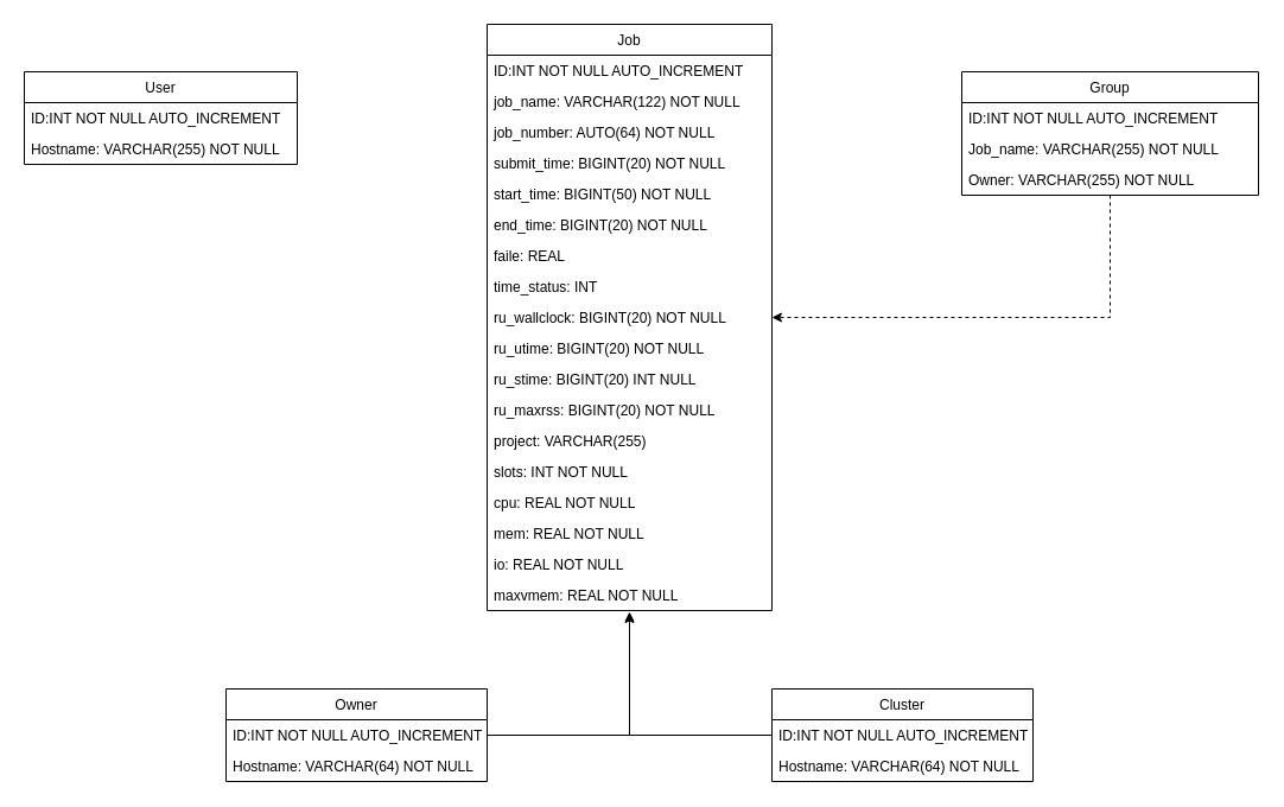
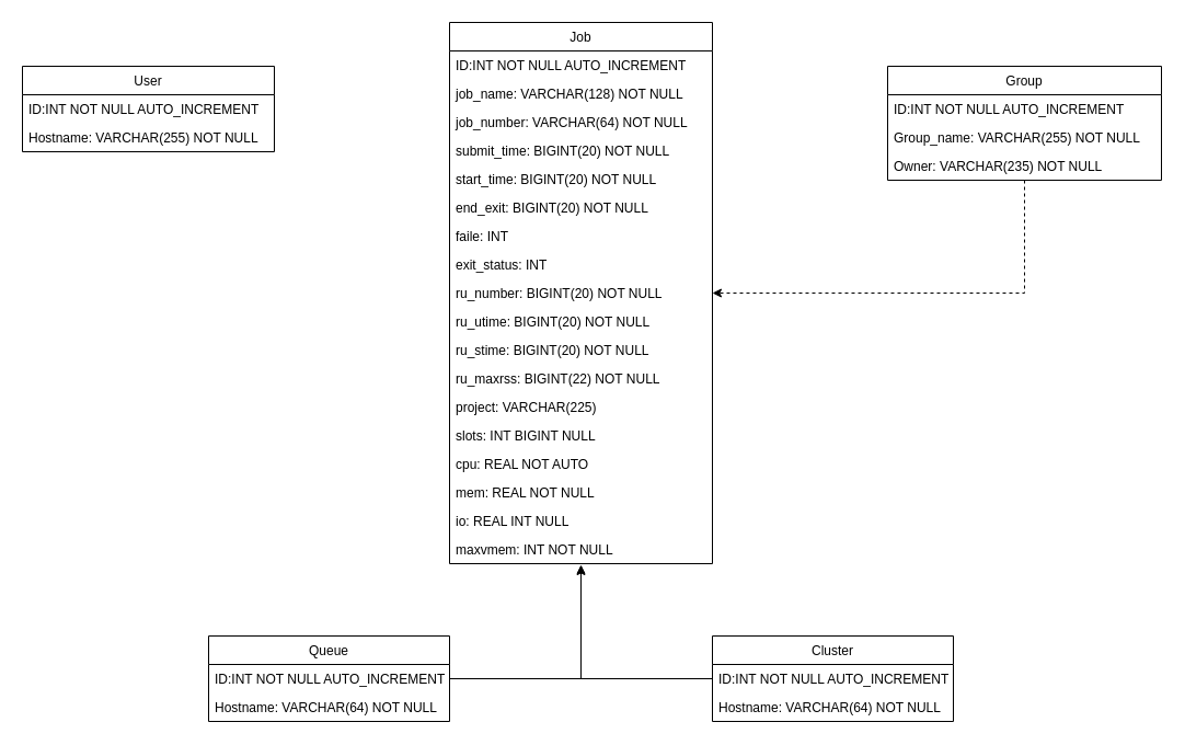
- <mxCell id="4" value="job_name: VARCHAR(122) NOT NULL " style="text;strokeColor=none;fillColor=none;align=left;verticalAlign=top;spacingLeft=4;spacingRight=4;overflow=hidden;rotatable=0;points=[[0,0.5],[1,0.5]];portConstraint=eastwest;" vertex="1" parent="2"><mxGeometry y="52" width="240" height="26" as="geometry" /></mxCell>
+ <mxCell id="4" value="job_name: VARCHAR(128) NOT NULL " style="text;strokeColor=none;fillColor=none;align=left;verticalAlign=top;spacingLeft=4;spacingRight=4;overflow=hidden;rotatable=0;points=[[0,0.5],[1,0.5]];portConstraint=eastwest;" vertex="1" parent="2"><mxGeometry y="52" width="240" height="26" as="geometry" /></mxCell>
- <mxCell id="5" value="job_number: AUTO(64) NOT NULL " style="text;strokeColor=none;fillColor=none;align=left;verticalAlign=top;spacingLeft=4;spacingRight=4;overflow=hidden;rotatable=0;points=[[0,0.5],[1,0.5]];portConstraint=eastwest;" vertex="1" parent="2"><mxGeometry y="78" width="240" height="26" as="geometry" /></mxCell>
+ <mxCell id="5" value="job_number: VARCHAR(64) NOT NULL " style="text;strokeColor=none;fillColor=none;align=left;verticalAlign=top;spacingLeft=4;spacingRight=4;overflow=hidden;rotatable=0;points=[[0,0.5],[1,0.5]];portConstraint=eastwest;" vertex="1" parent="2"><mxGeometry y="78" width="240" height="26" as="geometry" /></mxCell>
- <mxCell id="27" value="Job_name: VARCHAR(255) NOT NULL " style="text;strokeColor=none;fillColor=none;align=left;verticalAlign=top;spacingLeft=4;spacingRight=4;overflow=hidden;rotatable=0;points=[[0,0.5],[1,0.5]];portConstraint=eastwest;" vertex="1" parent="25"><mxGeometry y="52" width="250" height="26" as="geometry" /></mxCell>
+ <mxCell id="27" value="Group_name: VARCHAR(255) NOT NULL " style="text;strokeColor=none;fillColor=none;align=left;verticalAlign=top;spacingLeft=4;spacingRight=4;overflow=hidden;rotatable=0;points=[[0,0.5],[1,0.5]];portConstraint=eastwest;" vertex="1" parent="25"><mxGeometry y="52" width="250" height="26" as="geometry" /></mxCell>
- <mxCell id="28" value="Owner: VARCHAR(255) NOT NULL " style="text;strokeColor=none;fillColor=none;align=left;verticalAlign=top;spacingLeft=4;spacingRight=4;overflow=hidden;rotatable=0;points=[[0,0.5],[1,0.5]];portConstraint=eastwest;" vertex="1" parent="25"><mxGeometry y="78" width="250" height="26" as="geometry" /></mxCell>
+ <mxCell id="28" value="Owner: VARCHAR(235) NOT NULL " style="text;strokeColor=none;fillColor=none;align=left;verticalAlign=top;spacingLeft=4;spacingRight=4;overflow=hidden;rotatable=0;points=[[0,0.5],[1,0.5]];portConstraint=eastwest;" vertex="1" parent="25"><mxGeometry y="78" width="250" height="26" as="geometry" /></mxCell>
- <mxCell id="7" value="start_time: BIGINT(50) NOT NULL " style="text;strokeColor=none;fillColor=none;align=left;verticalAlign=top;spacingLeft=4;spacingRight=4;overflow=hidden;rotatable=0;points=[[0,0.5],[1,0.5]];portConstraint=eastwest;" vertex="1" parent="2"><mxGeometry y="130" width="240" height="26" as="geometry" /></mxCell>
+ <mxCell id="7" value="start_time: BIGINT(20) NOT NULL " style="text;strokeColor=none;fillColor=none;align=left;verticalAlign=top;spacingLeft=4;spacingRight=4;overflow=hidden;rotatable=0;points=[[0,0.5],[1,0.5]];portConstraint=eastwest;" vertex="1" parent="2"><mxGeometry y="130" width="240" height="26" as="geometry" /></mxCell>
- <mxCell id="8" value="end_time: BIGINT(20) NOT NULL " style="text;strokeColor=none;fillColor=none;align=left;verticalAlign=top;spacingLeft=4;spacingRight=4;overflow=hidden;rotatable=0;points=[[0,0.5],[1,0.5]];portConstraint=eastwest;" vertex="1" parent="2"><mxGeometry y="156" width="240" height="26" as="geometry" /></mxCell>
+ <mxCell id="8" value="end_exit: BIGINT(20) NOT NULL " style="text;strokeColor=none;fillColor=none;align=left;verticalAlign=top;spacingLeft=4;spacingRight=4;overflow=hidden;rotatable=0;points=[[0,0.5],[1,0.5]];portConstraint=eastwest;" vertex="1" parent="2"><mxGeometry y="156" width="240" height="26" as="geometry" /></mxCell>
- <mxCell id="9" value="faile: REAL" style="text;strokeColor=none;fillColor=none;align=left;verticalAlign=top;spacingLeft=4;spacingRight=4;overflow=hidden;rotatable=0;points=[[0,0.5],[1,0.5]];portConstraint=eastwest;" vertex="1" parent="2"><mxGeometry y="182" width="240" height="26" as="geometry" /></mxCell>
+ <mxCell id="9" value="faile: INT" style="text;strokeColor=none;fillColor=none;align=left;verticalAlign=top;spacingLeft=4;spacingRight=4;overflow=hidden;rotatable=0;points=[[0,0.5],[1,0.5]];portConstraint=eastwest;" vertex="1" parent="2"><mxGeometry y="182" width="240" height="26" as="geometry" /></mxCell>
- <mxCell id="10" value="time_status: INT " style="text;strokeColor=none;fillColor=none;align=left;verticalAlign=top;spacingLeft=4;spacingRight=4;overflow=hidden;rotatable=0;points=[[0,0.5],[1,0.5]];portConstraint=eastwest;" vertex="1" parent="2"><mxGeometry y="208" width="240" height="26" as="geometry" /></mxCell>
+ <mxCell id="10" value="exit_status: INT " style="text;strokeColor=none;fillColor=none;align=left;verticalAlign=top;spacingLeft=4;spacingRight=4;overflow=hidden;rotatable=0;points=[[0,0.5],[1,0.5]];portConstraint=eastwest;" vertex="1" parent="2"><mxGeometry y="208" width="240" height="26" as="geometry" /></mxCell>
- <mxCell id="11" value="ru_wallclock: BIGINT(20) NOT NULL" style="text;strokeColor=none;fillColor=none;align=left;verticalAlign=top;spacingLeft=4;spacingRight=4;overflow=hidden;rotatable=0;points=[[0,0.5],[1,0.5]];portConstraint=eastwest;" vertex="1" parent="2"><mxGeometry y="234" width="240" height="26" as="geometry" /></mxCell>
+ <mxCell id="11" value="ru_number: BIGINT(20) NOT NULL" style="text;strokeColor=none;fillColor=none;align=left;verticalAlign=top;spacingLeft=4;spacingRight=4;overflow=hidden;rotatable=0;points=[[0,0.5],[1,0.5]];portConstraint=eastwest;" vertex="1" parent="2"><mxGeometry y="234" width="240" height="26" as="geometry" /></mxCell>
- <mxCell id="13" value="ru_stime: BIGINT(20) INT NULL " style="text;strokeColor=none;fillColor=none;align=left;verticalAlign=top;spacingLeft=4;spacingRight=4;overflow=hidden;rotatable=0;points=[[0,0.5],[1,0.5]];portConstraint=eastwest;" vertex="1" parent="2"><mxGeometry y="286" width="240" height="26" as="geometry" /></mxCell>
+ <mxCell id="13" value="ru_stime: BIGINT(20) NOT NULL " style="text;strokeColor=none;fillColor=none;align=left;verticalAlign=top;spacingLeft=4;spacingRight=4;overflow=hidden;rotatable=0;points=[[0,0.5],[1,0.5]];portConstraint=eastwest;" vertex="1" parent="2"><mxGeometry y="286" width="240" height="26" as="geometry" /></mxCell>
- <mxCell id="14" value="ru_maxrss: BIGINT(20) NOT NULL " style="text;strokeColor=none;fillColor=none;align=left;verticalAlign=top;spacingLeft=4;spacingRight=4;overflow=hidden;rotatable=0;points=[[0,0.5],[1,0.5]];portConstraint=eastwest;" vertex="1" parent="2"><mxGeometry y="312" width="240" height="26" as="geometry" /></mxCell>
+ <mxCell id="14" value="ru_maxrss: BIGINT(22) NOT NULL " style="text;strokeColor=none;fillColor=none;align=left;verticalAlign=top;spacingLeft=4;spacingRight=4;overflow=hidden;rotatable=0;points=[[0,0.5],[1,0.5]];portConstraint=eastwest;" vertex="1" parent="2"><mxGeometry y="312" width="240" height="26" as="geometry" /></mxCell>
- <mxCell id="15" value="project: VARCHAR(255) " style="text;strokeColor=none;fillColor=none;align=left;verticalAlign=top;spacingLeft=4;spacingRight=4;overflow=hidden;rotatable=0;points=[[0,0.5],[1,0.5]];portConstraint=eastwest;" vertex="1" parent="2"><mxGeometry y="338" width="240" height="26" as="geometry" /></mxCell>
+ <mxCell id="15" value="project: VARCHAR(225) " style="text;strokeColor=none;fillColor=none;align=left;verticalAlign=top;spacingLeft=4;spacingRight=4;overflow=hidden;rotatable=0;points=[[0,0.5],[1,0.5]];portConstraint=eastwest;" vertex="1" parent="2"><mxGeometry y="338" width="240" height="26" as="geometry" /></mxCell>
- <mxCell id="16" value="slots: INT NOT NULL " style="text;strokeColor=none;fillColor=none;align=left;verticalAlign=top;spacingLeft=4;spacingRight=4;overflow=hidden;rotatable=0;points=[[0,0.5],[1,0.5]];portConstraint=eastwest;" vertex="1" parent="2"><mxGeometry y="364" width="240" height="26" as="geometry" /></mxCell>
+ <mxCell id="16" value="slots: INT BIGINT NULL " style="text;strokeColor=none;fillColor=none;align=left;verticalAlign=top;spacingLeft=4;spacingRight=4;overflow=hidden;rotatable=0;points=[[0,0.5],[1,0.5]];portConstraint=eastwest;" vertex="1" parent="2"><mxGeometry y="364" width="240" height="26" as="geometry" /></mxCell>
- <mxCell id="17" value="cpu: REAL NOT NULL " style="text;strokeColor=none;fillColor=none;align=left;verticalAlign=top;spacingLeft=4;spacingRight=4;overflow=hidden;rotatable=0;points=[[0,0.5],[1,0.5]];portConstraint=eastwest;" vertex="1" parent="2"><mxGeometry y="390" width="240" height="26" as="geometry" /></mxCell>
+ <mxCell id="17" value="cpu: REAL NOT AUTO " style="text;strokeColor=none;fillColor=none;align=left;verticalAlign=top;spacingLeft=4;spacingRight=4;overflow=hidden;rotatable=0;points=[[0,0.5],[1,0.5]];portConstraint=eastwest;" vertex="1" parent="2"><mxGeometry y="390" width="240" height="26" as="geometry" /></mxCell>
- <mxCell id="19" value="io: REAL NOT NULL " style="text;strokeColor=none;fillColor=none;align=left;verticalAlign=top;spacingLeft=4;spacingRight=4;overflow=hidden;rotatable=0;points=[[0,0.5],[1,0.5]];portConstraint=eastwest;" vertex="1" parent="2"><mxGeometry y="442" width="240" height="26" as="geometry" /></mxCell>
+ <mxCell id="19" value="io: REAL INT NULL " style="text;strokeColor=none;fillColor=none;align=left;verticalAlign=top;spacingLeft=4;spacingRight=4;overflow=hidden;rotatable=0;points=[[0,0.5],[1,0.5]];portConstraint=eastwest;" vertex="1" parent="2"><mxGeometry y="442" width="240" height="26" as="geometry" /></mxCell>
- <mxCell id="20" value="maxvmem: REAL NOT NULL " style="text;strokeColor=none;fillColor=none;align=left;verticalAlign=top;spacingLeft=4;spacingRight=4;overflow=hidden;rotatable=0;points=[[0,0.5],[1,0.5]];portConstraint=eastwest;" vertex="1" parent="2"><mxGeometry y="468" width="240" height="26" as="geometry" /></mxCell>
+ <mxCell id="20" value="maxvmem: INT NOT NULL " style="text;strokeColor=none;fillColor=none;align=left;verticalAlign=top;spacingLeft=4;spacingRight=4;overflow=hidden;rotatable=0;points=[[0,0.5],[1,0.5]];portConstraint=eastwest;" vertex="1" parent="2"><mxGeometry y="468" width="240" height="26" as="geometry" /></mxCell>
- <mxCell id="29" value="Owner" style="swimlane;fontStyle=0;childLayout=stackLayout;horizontal=1;startSize=26;fillColor=none;horizontalStack=0;resizeParent=1;resizeParentMax=0;resizeLast=0;collapsible=1;marginBottom=0;" vertex="1" parent="1"><mxGeometry x="190" y="580" width="220" height="78" as="geometry" /></mxCell>
+ <mxCell id="29" value="Queue" style="swimlane;fontStyle=0;childLayout=stackLayout;horizontal=1;startSize=26;fillColor=none;horizontalStack=0;resizeParent=1;resizeParentMax=0;resizeLast=0;collapsible=1;marginBottom=0;" vertex="1" parent="1"><mxGeometry x="190" y="580" width="220" height="78" as="geometry" /></mxCell>
